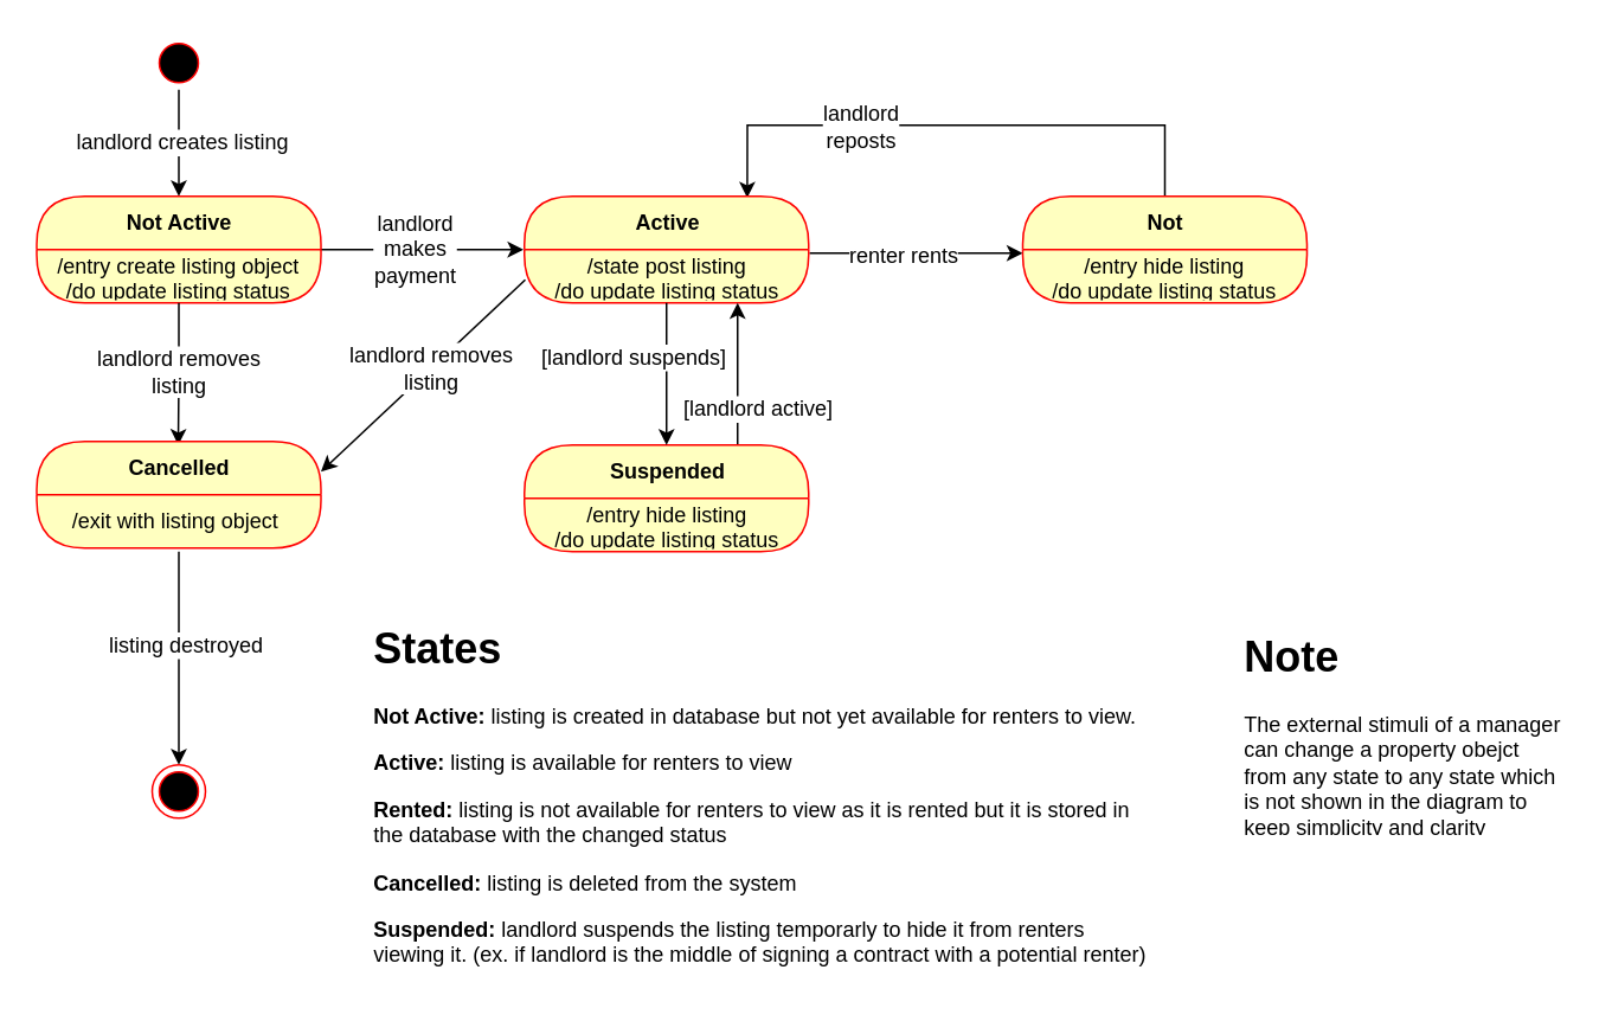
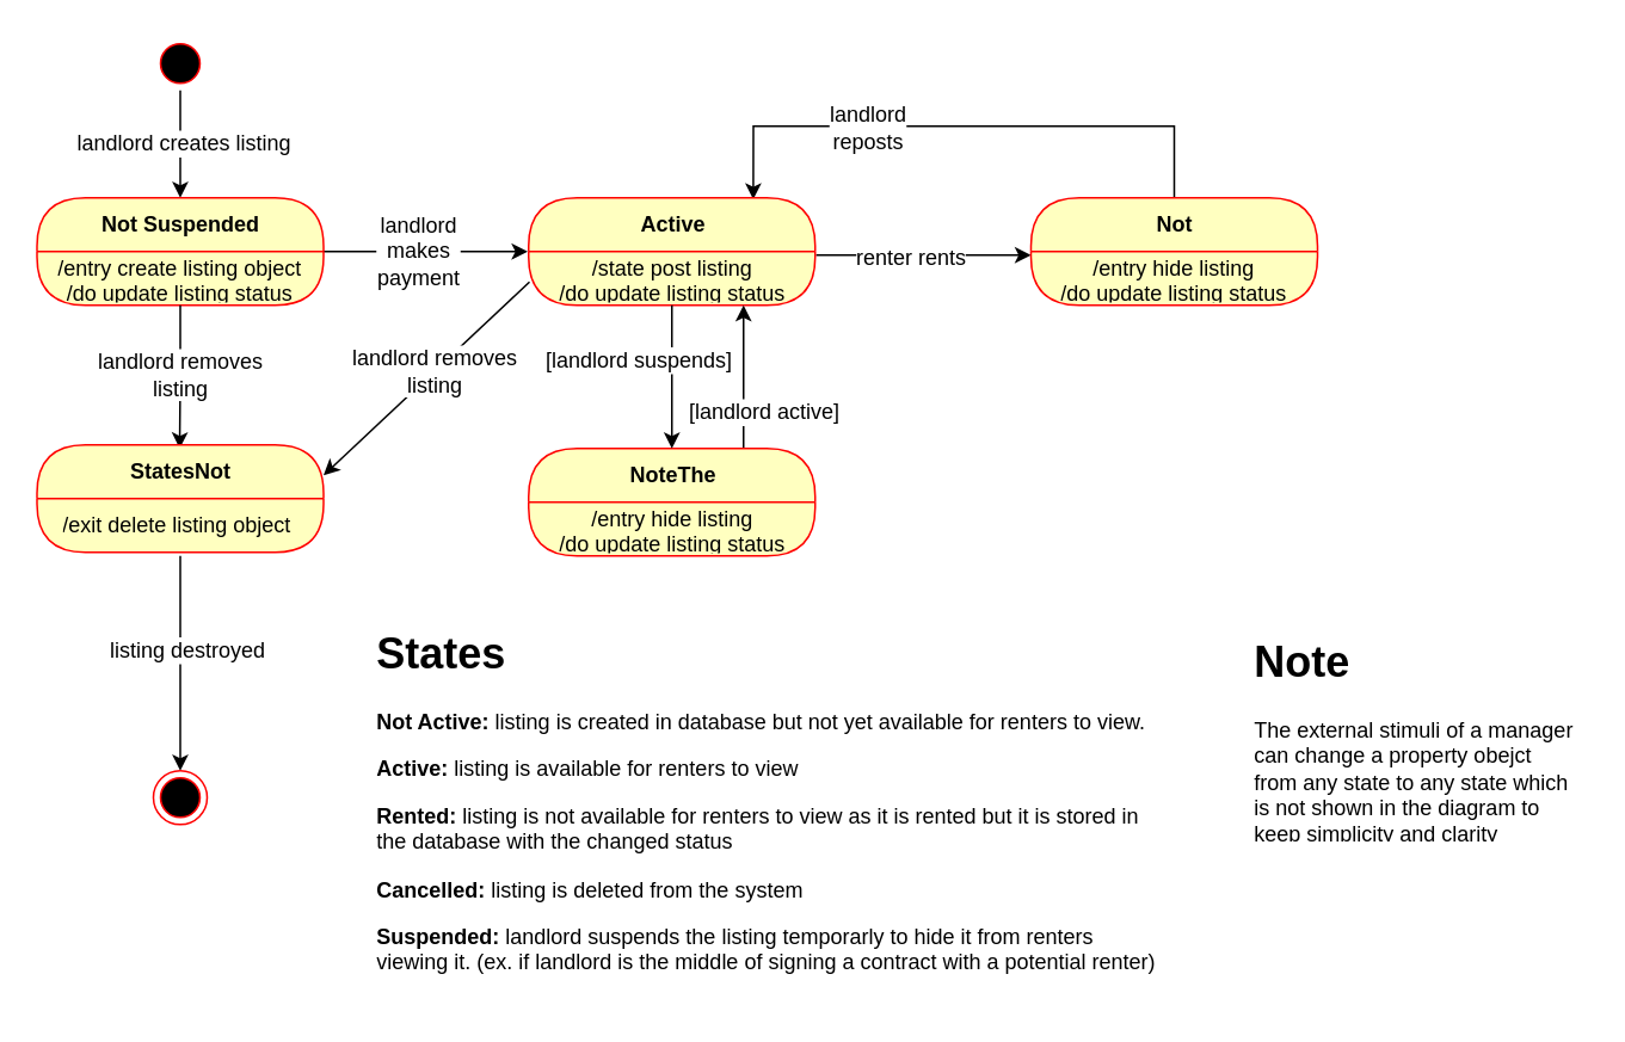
- <mxCell id="7" value="Not Active" style="swimlane;html=1;fontStyle=1;align=center;verticalAlign=middle;childLayout=stackLayout;horizontal=1;startSize=30;horizontalStack=0;resizeParent=0;resizeLast=1;container=0;fontColor=#000000;collapsible=0;rounded=1;arcSize=30;strokeColor=#ff0000;fillColor=#ffffc0;swimlaneFillColor=#ffffc0;" parent="1" vertex="1"><mxGeometry x="20" y="110" width="160" height="60" as="geometry" /></mxCell>
+ <mxCell id="7" value="Not Suspended" style="swimlane;html=1;fontStyle=1;align=center;verticalAlign=middle;childLayout=stackLayout;horizontal=1;startSize=30;horizontalStack=0;resizeParent=0;resizeLast=1;container=0;fontColor=#000000;collapsible=0;rounded=1;arcSize=30;strokeColor=#ff0000;fillColor=#ffffc0;swimlaneFillColor=#ffffc0;" parent="1" vertex="1"><mxGeometry x="20" y="110" width="160" height="60" as="geometry" /></mxCell>
- <mxCell id="26" value="Cancelled" style="swimlane;html=1;fontStyle=1;align=center;verticalAlign=middle;childLayout=stackLayout;horizontal=1;startSize=30;horizontalStack=0;resizeParent=0;resizeLast=1;container=0;fontColor=#000000;collapsible=0;rounded=1;arcSize=30;strokeColor=#ff0000;fillColor=#ffffc0;swimlaneFillColor=#ffffc0;" parent="1" vertex="1"><mxGeometry x="20" y="248" width="160" height="60" as="geometry" /></mxCell>
+ <mxCell id="26" value="StatesNot" style="swimlane;html=1;fontStyle=1;align=center;verticalAlign=middle;childLayout=stackLayout;horizontal=1;startSize=30;horizontalStack=0;resizeParent=0;resizeLast=1;container=0;fontColor=#000000;collapsible=0;rounded=1;arcSize=30;strokeColor=#ff0000;fillColor=#ffffc0;swimlaneFillColor=#ffffc0;" parent="1" vertex="1"><mxGeometry x="20" y="248" width="160" height="60" as="geometry" /></mxCell>
- <mxCell id="31" value="Suspended" style="swimlane;html=1;fontStyle=1;align=center;verticalAlign=middle;childLayout=stackLayout;horizontal=1;startSize=30;horizontalStack=0;resizeParent=0;resizeLast=1;container=0;fontColor=#000000;collapsible=0;rounded=1;arcSize=30;strokeColor=#ff0000;fillColor=#ffffc0;swimlaneFillColor=#ffffc0;" parent="1" vertex="1"><mxGeometry x="294.5" y="250" width="160" height="60" as="geometry" /></mxCell>
+ <mxCell id="31" value="NoteThe" style="swimlane;html=1;fontStyle=1;align=center;verticalAlign=middle;childLayout=stackLayout;horizontal=1;startSize=30;horizontalStack=0;resizeParent=0;resizeLast=1;container=0;fontColor=#000000;collapsible=0;rounded=1;arcSize=30;strokeColor=#ff0000;fillColor=#ffffc0;swimlaneFillColor=#ffffc0;" parent="1" vertex="1"><mxGeometry x="294.5" y="250" width="160" height="60" as="geometry" /></mxCell>
- <mxCell id="27" value="/exit with listing object&amp;nbsp;" style="text;html=1;strokeColor=none;fillColor=none;align=center;verticalAlign=middle;spacingLeft=4;spacingRight=4;whiteSpace=wrap;overflow=hidden;rotatable=0;fontColor=#000000;" parent="26" vertex="1"><mxGeometry y="30" width="160" height="30" as="geometry" /></mxCell>
+ <mxCell id="27" value="/exit delete listing object&amp;nbsp;" style="text;html=1;strokeColor=none;fillColor=none;align=center;verticalAlign=middle;spacingLeft=4;spacingRight=4;whiteSpace=wrap;overflow=hidden;rotatable=0;fontColor=#000000;" parent="26" vertex="1"><mxGeometry y="30" width="160" height="30" as="geometry" /></mxCell>
